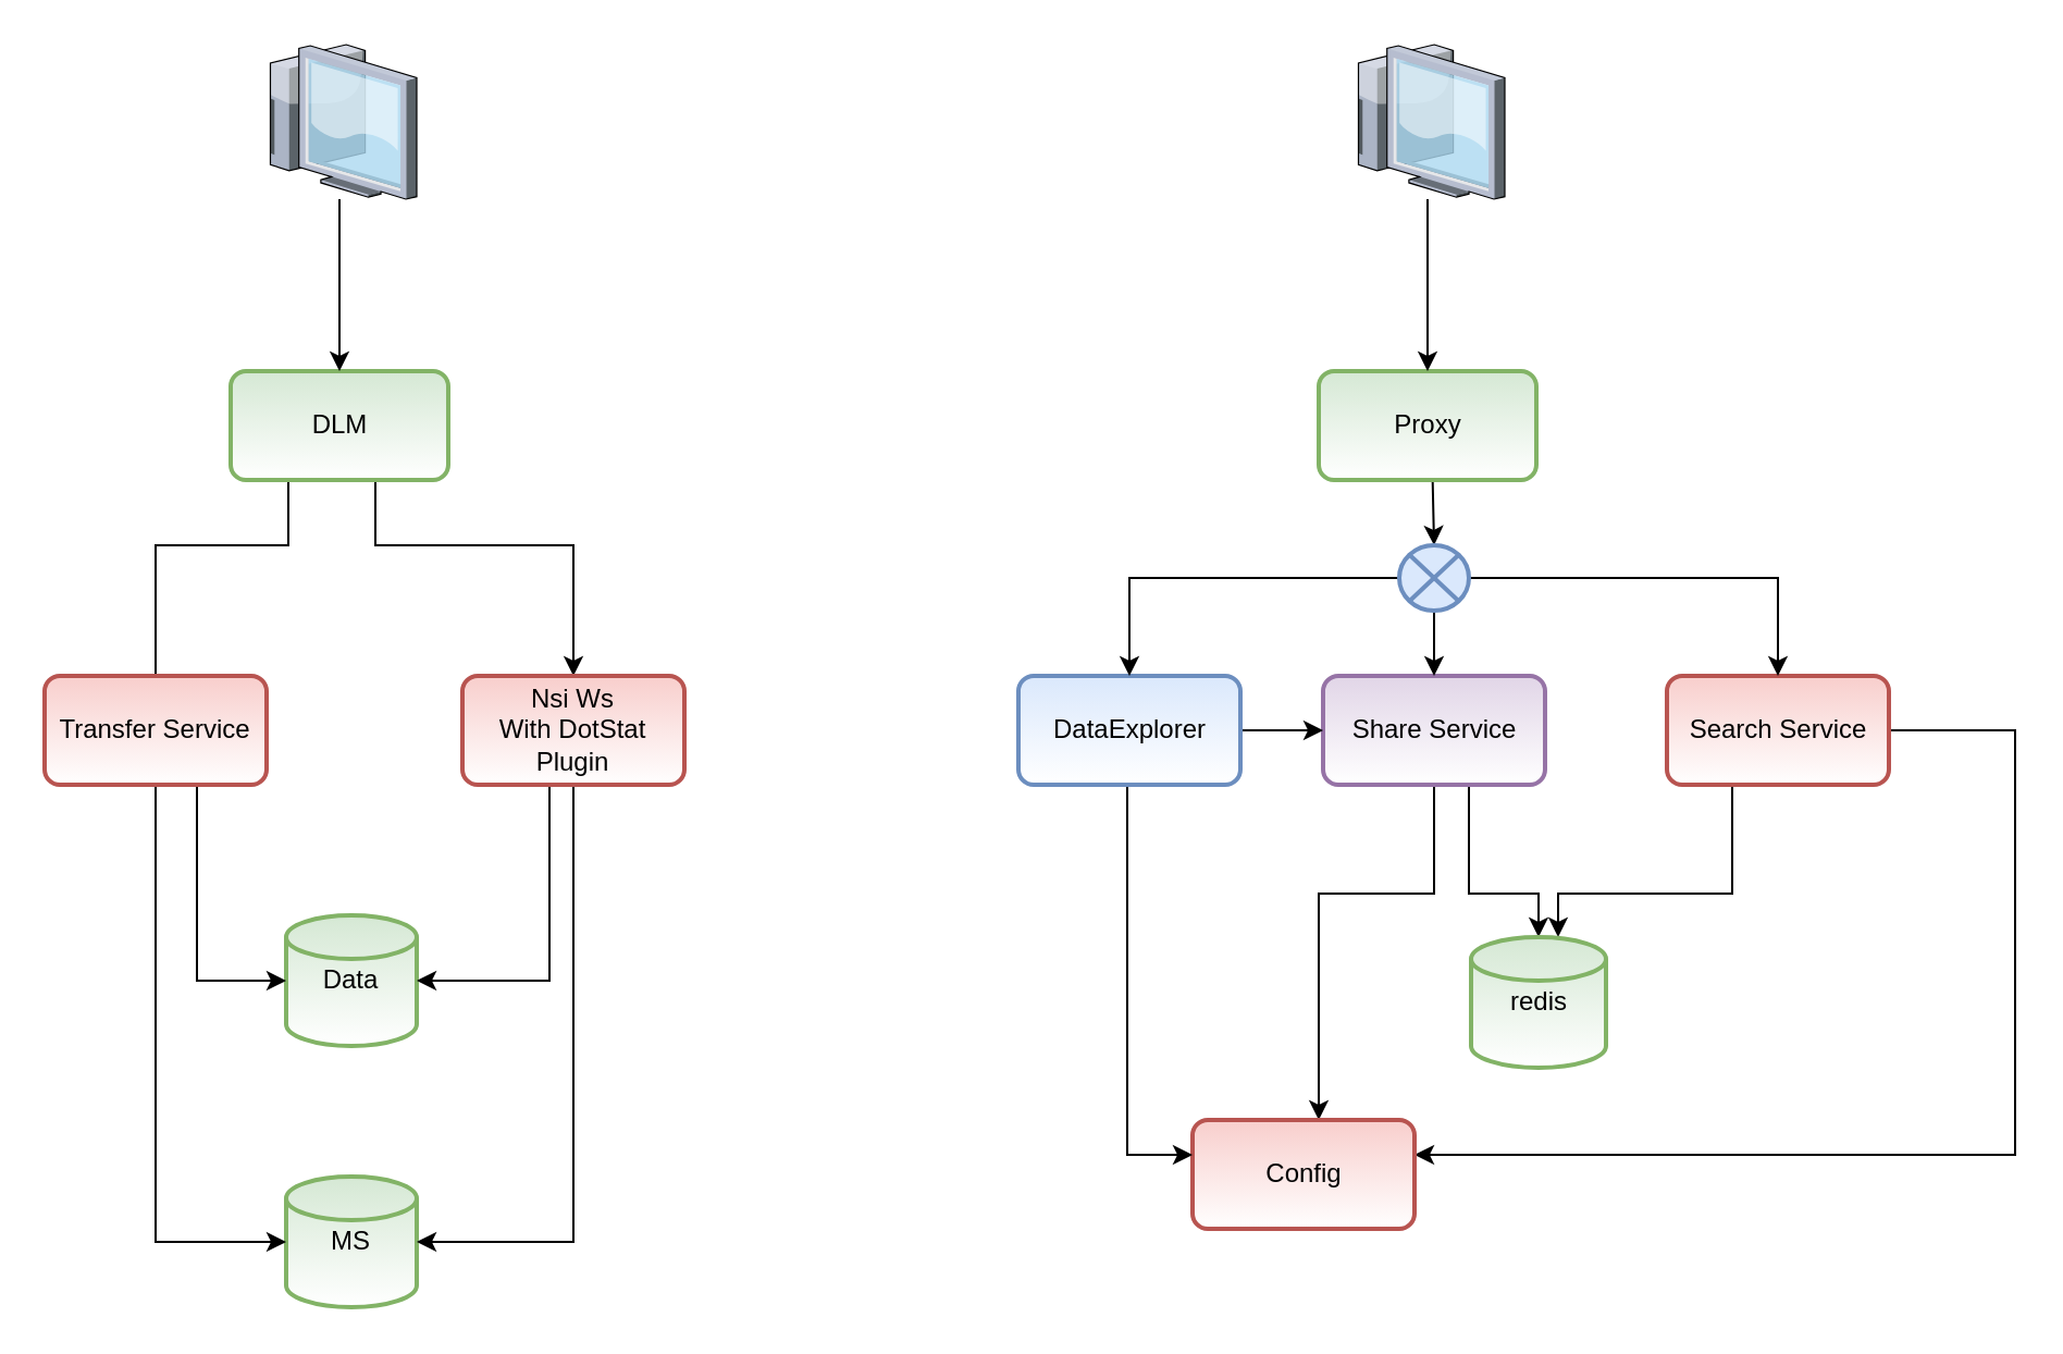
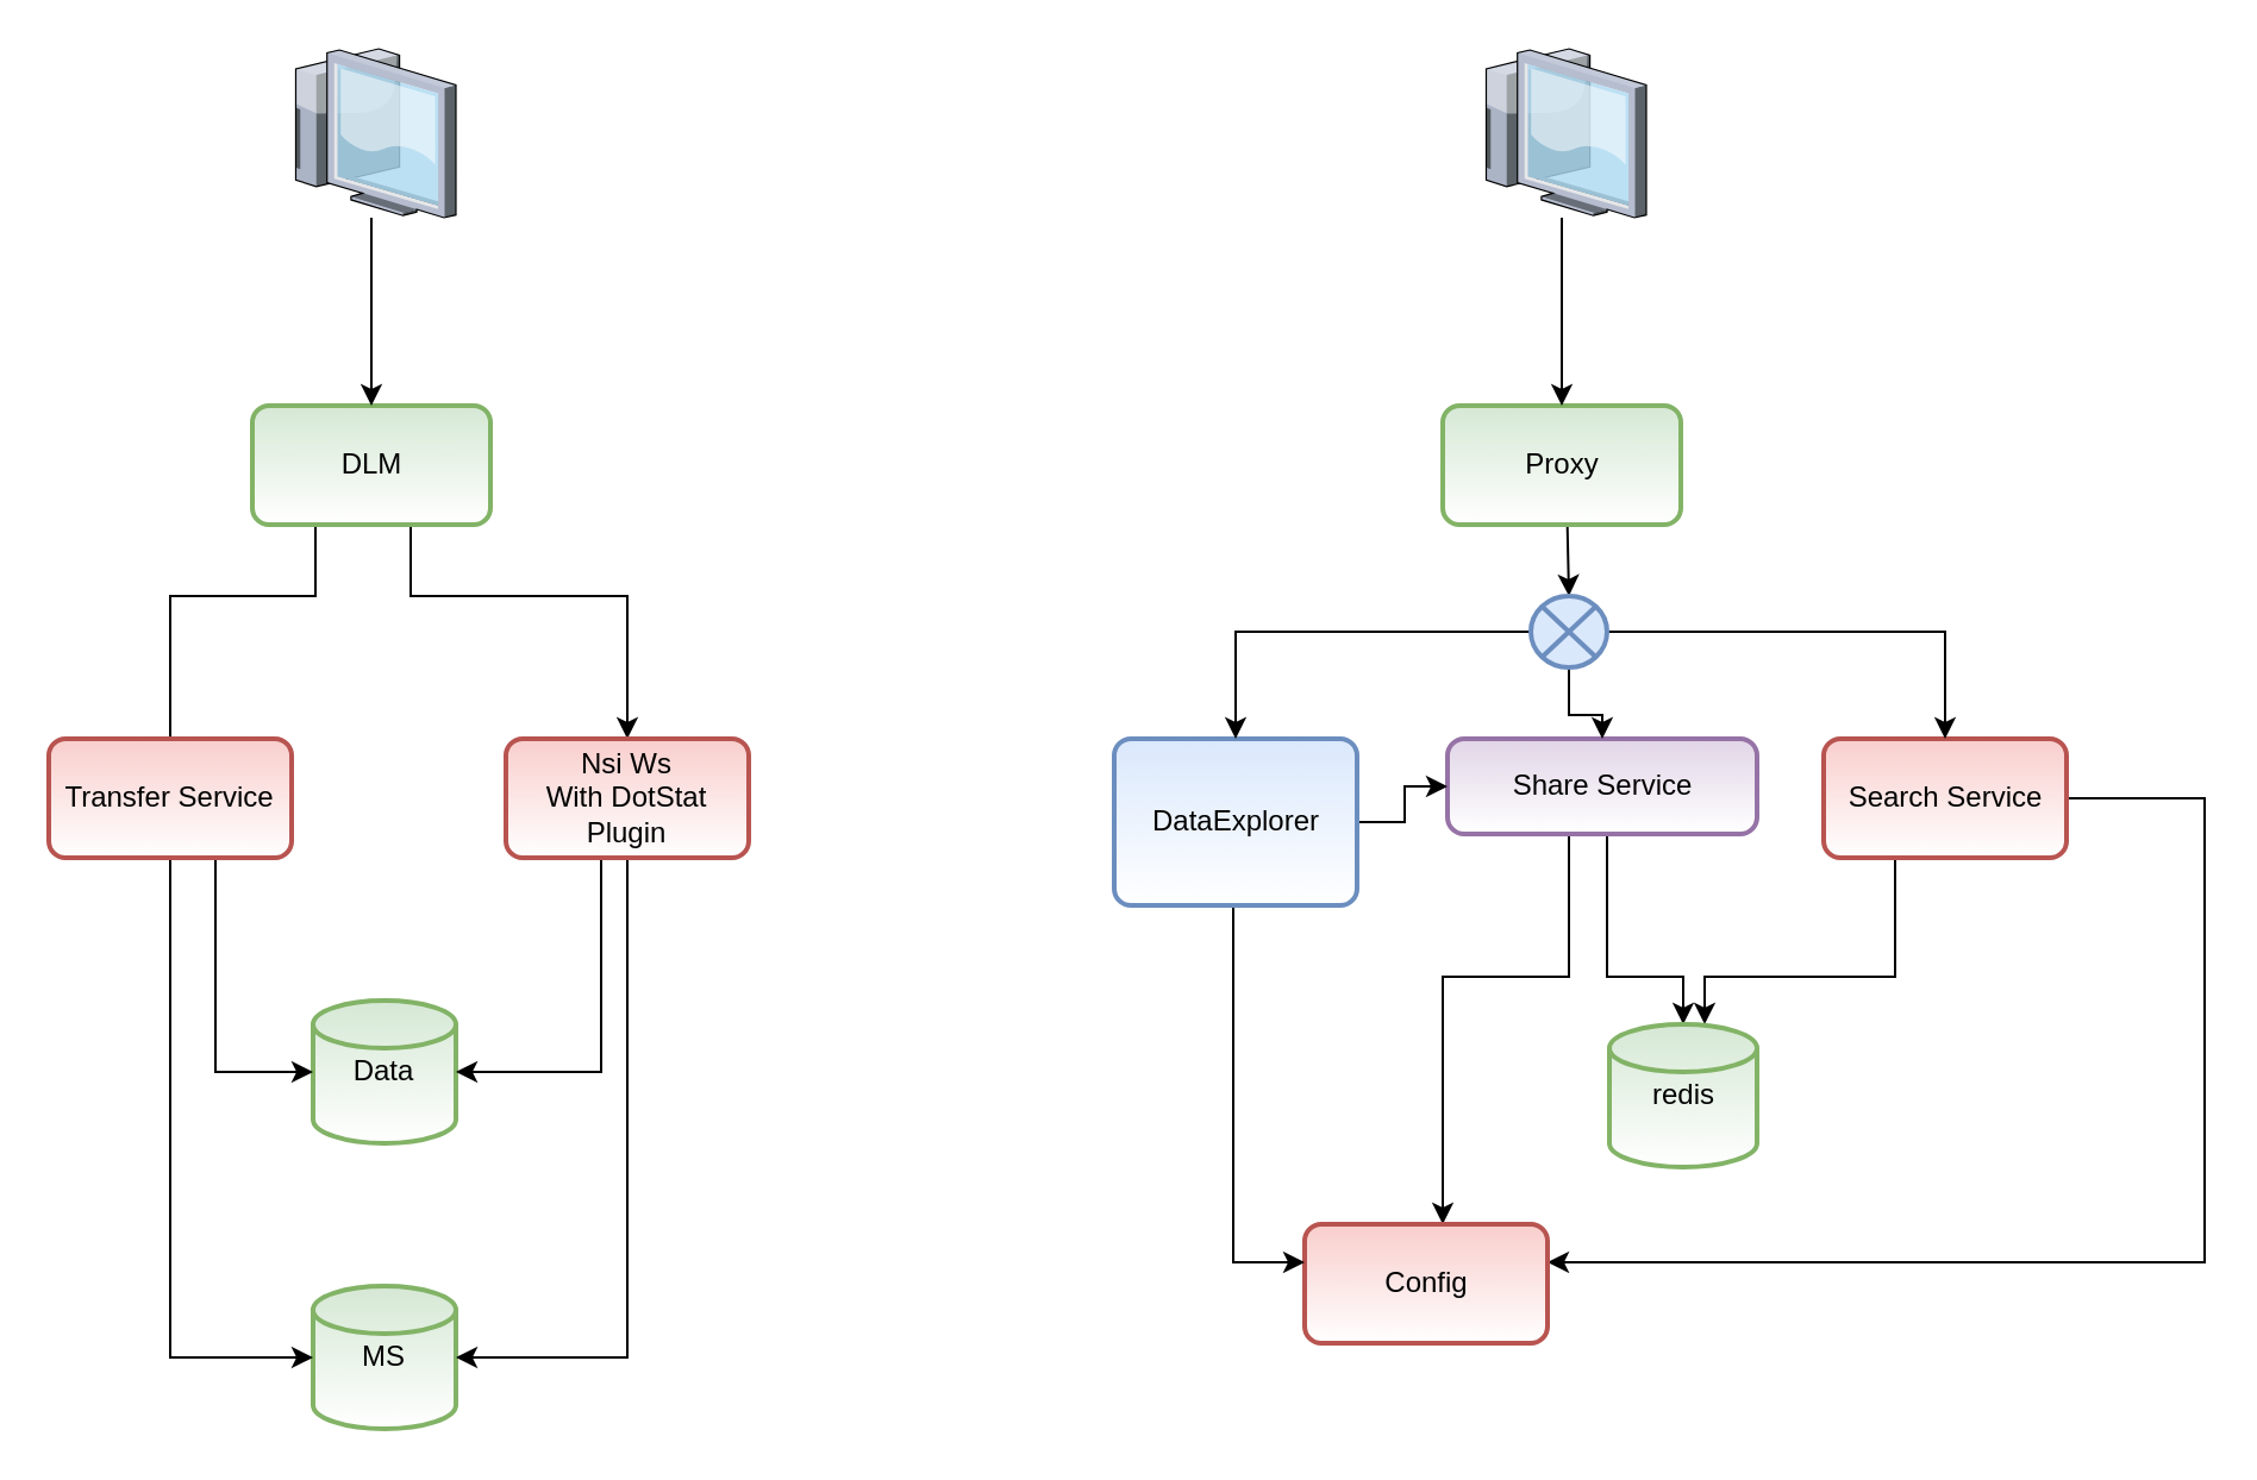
- <mxCell id="26" value="DataExplorer&lt;br&gt;" style="rounded=1;whiteSpace=wrap;html=1;absoluteArcSize=1;arcSize=14;strokeWidth=2;fillColor=#dae8fc;strokeColor=#6c8ebf;gradientColor=#ffffff;" vertex="1" parent="1"><mxGeometry x="467.5" y="310" width="102" height="50" as="geometry" /></mxCell>
+ <mxCell id="26" value="DataExplorer&lt;br&gt;" style="rounded=1;whiteSpace=wrap;html=1;absoluteArcSize=1;arcSize=14;strokeWidth=2;fillColor=#dae8fc;strokeColor=#6c8ebf;gradientColor=#ffffff;" vertex="1" parent="1"><mxGeometry x="467.5" y="310" width="102" height="70" as="geometry" /></mxCell>
- <mxCell id="22" value="Share Service&lt;br&gt;" style="rounded=1;whiteSpace=wrap;html=1;absoluteArcSize=1;arcSize=14;strokeWidth=2;fillColor=#e1d5e7;strokeColor=#9673a6;gradientColor=#ffffff;" vertex="1" parent="1"><mxGeometry x="607.5" y="310" width="102" height="50" as="geometry" /></mxCell>
+ <mxCell id="22" value="Share Service&lt;br&gt;" style="rounded=1;whiteSpace=wrap;html=1;absoluteArcSize=1;arcSize=14;strokeWidth=2;fillColor=#e1d5e7;strokeColor=#9673a6;gradientColor=#ffffff;" vertex="1" parent="1"><mxGeometry x="607.5" y="310" width="130" height="40" as="geometry" /></mxCell>
